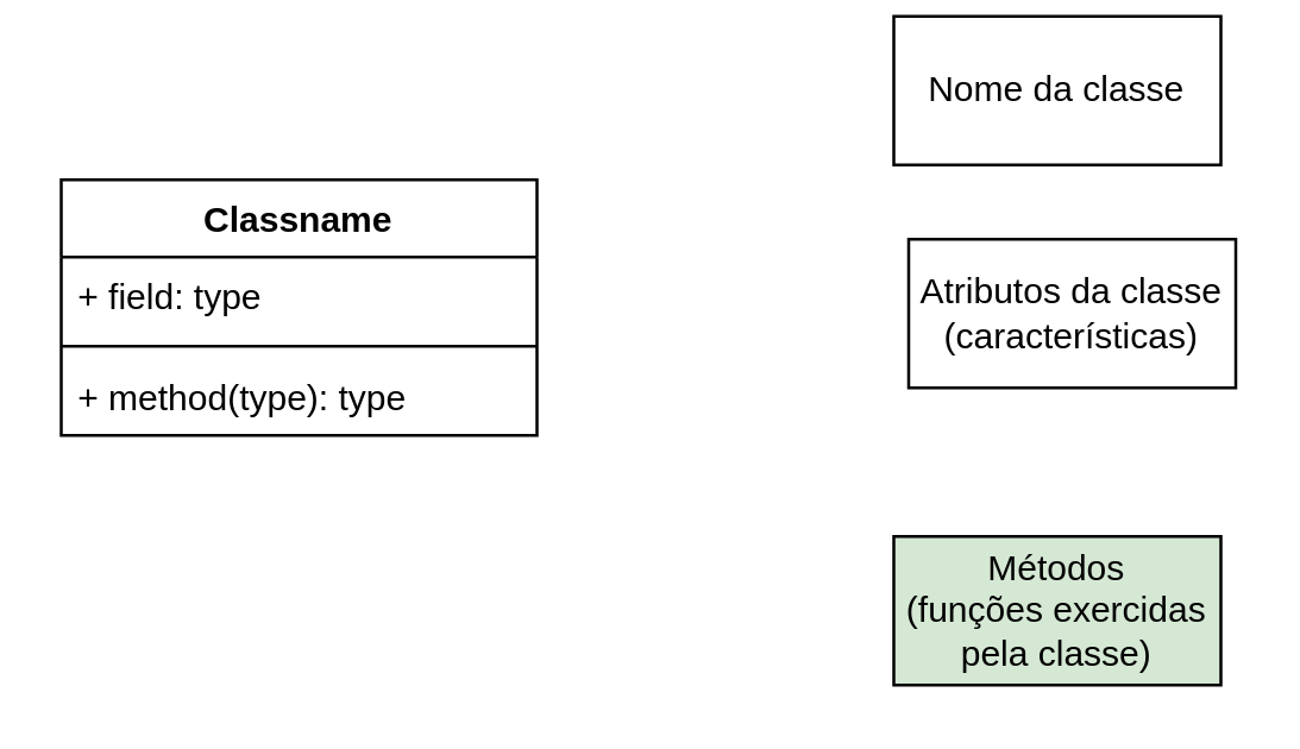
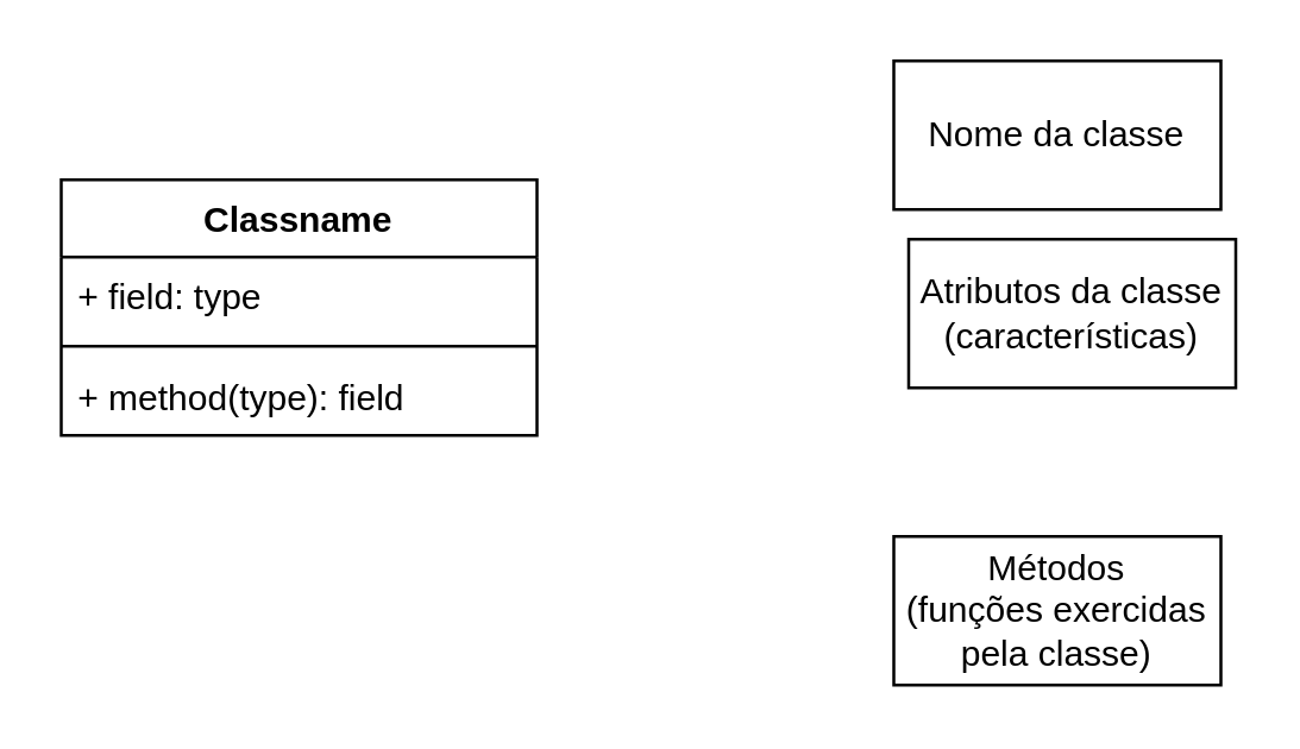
- <mxCell id="6" value="Nome da classe" style="html=1;whiteSpace=wrap;" vertex="1" parent="1"><mxGeometry x="300" y="5" width="110" height="50" as="geometry" /></mxCell>
+ <mxCell id="6" value="Nome da classe" style="html=1;whiteSpace=wrap;" vertex="1" parent="1"><mxGeometry x="300" y="20" width="110" height="50" as="geometry" /></mxCell>
- <mxCell id="5" value="+ method(type): type" style="text;strokeColor=none;fillColor=none;align=left;verticalAlign=top;spacingLeft=4;spacingRight=4;overflow=hidden;rotatable=0;points=[[0,0.5],[1,0.5]];portConstraint=eastwest;whiteSpace=wrap;html=1;" vertex="1" parent="2"><mxGeometry y="60" width="160" height="26" as="geometry" /></mxCell>
+ <mxCell id="5" value="+ method(type): field" style="text;strokeColor=none;fillColor=none;align=left;verticalAlign=top;spacingLeft=4;spacingRight=4;overflow=hidden;rotatable=0;points=[[0,0.5],[1,0.5]];portConstraint=eastwest;whiteSpace=wrap;html=1;" vertex="1" parent="2"><mxGeometry y="60" width="160" height="26" as="geometry" /></mxCell>
- <mxCell id="8" value="Métodos&lt;br&gt;(funções exercidas pela classe)" style="html=1;whiteSpace=wrap;fillColor=#d5e8d4;" vertex="1" parent="1"><mxGeometry x="300" y="180" width="110" height="50" as="geometry" /></mxCell>
+ <mxCell id="8" value="Métodos&lt;br&gt;(funções exercidas pela classe)" style="html=1;whiteSpace=wrap;" vertex="1" parent="1"><mxGeometry x="300" y="180" width="110" height="50" as="geometry" /></mxCell>
